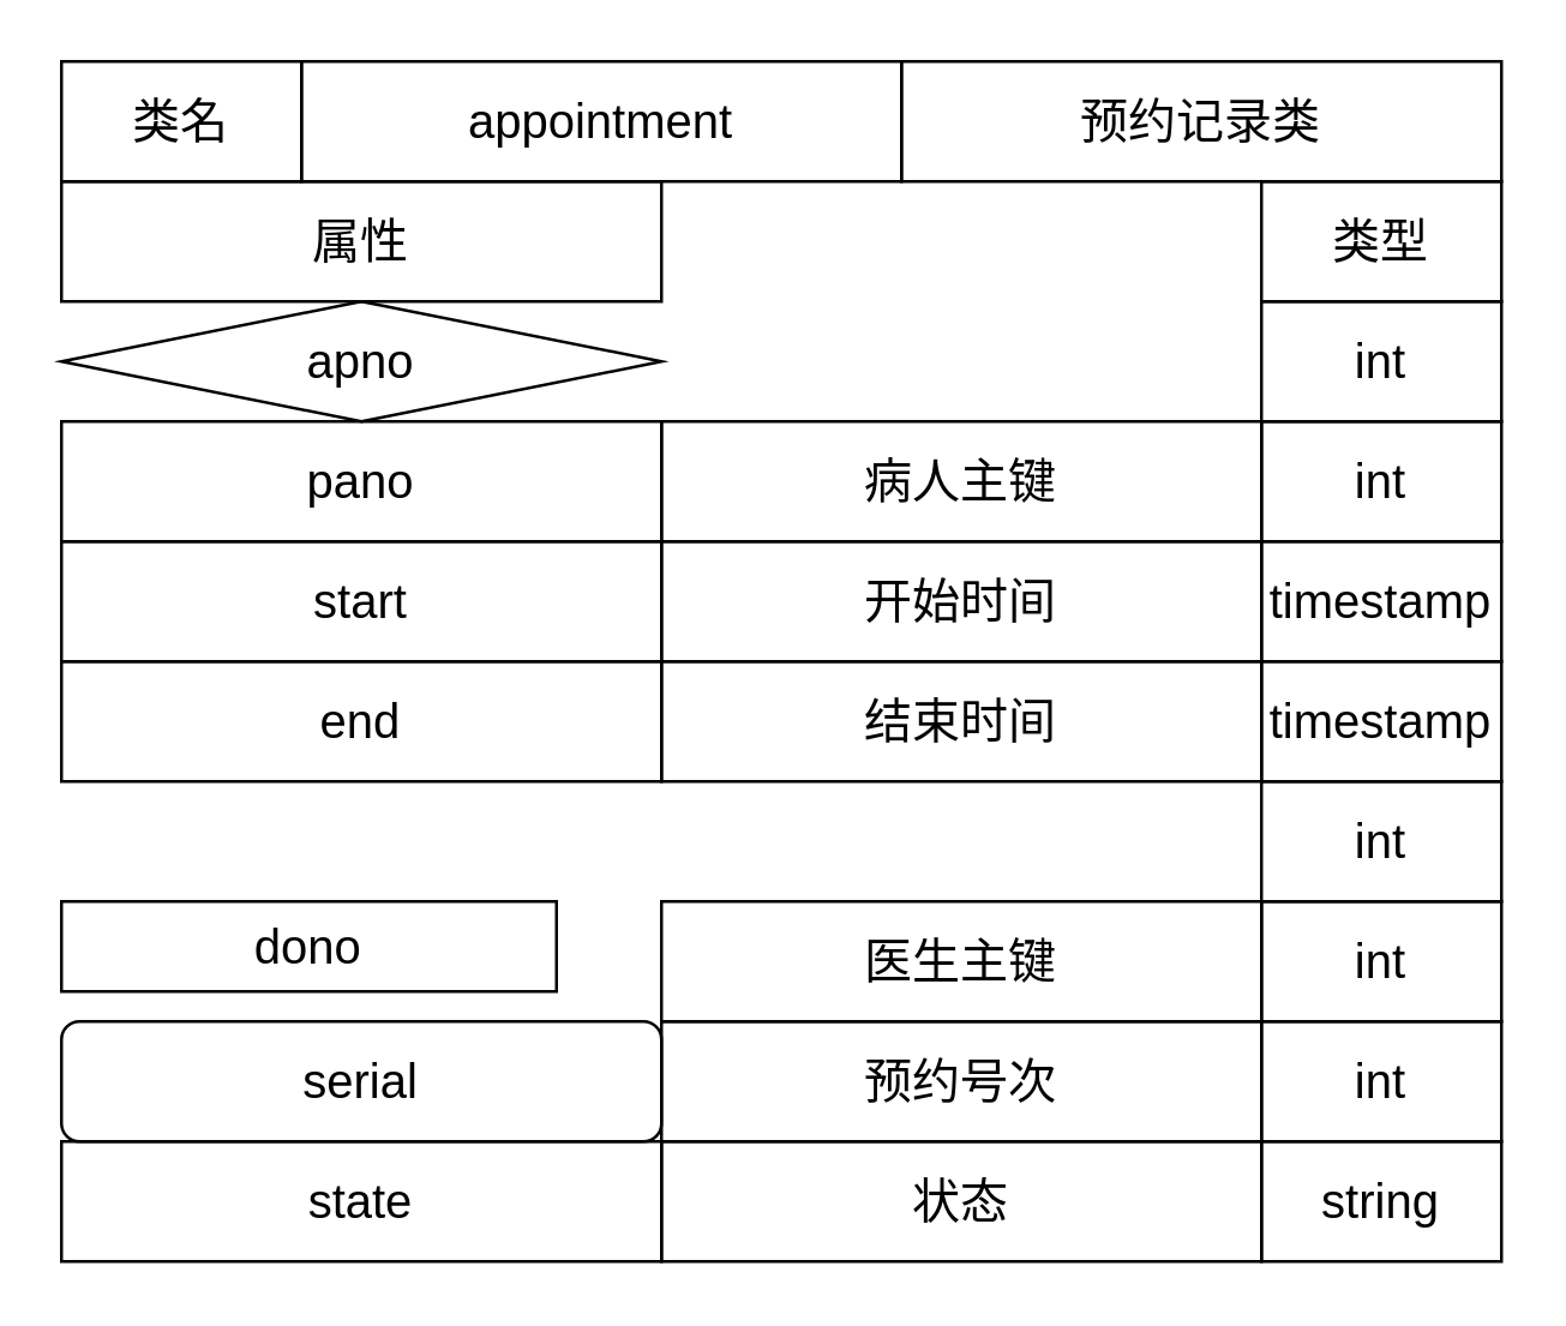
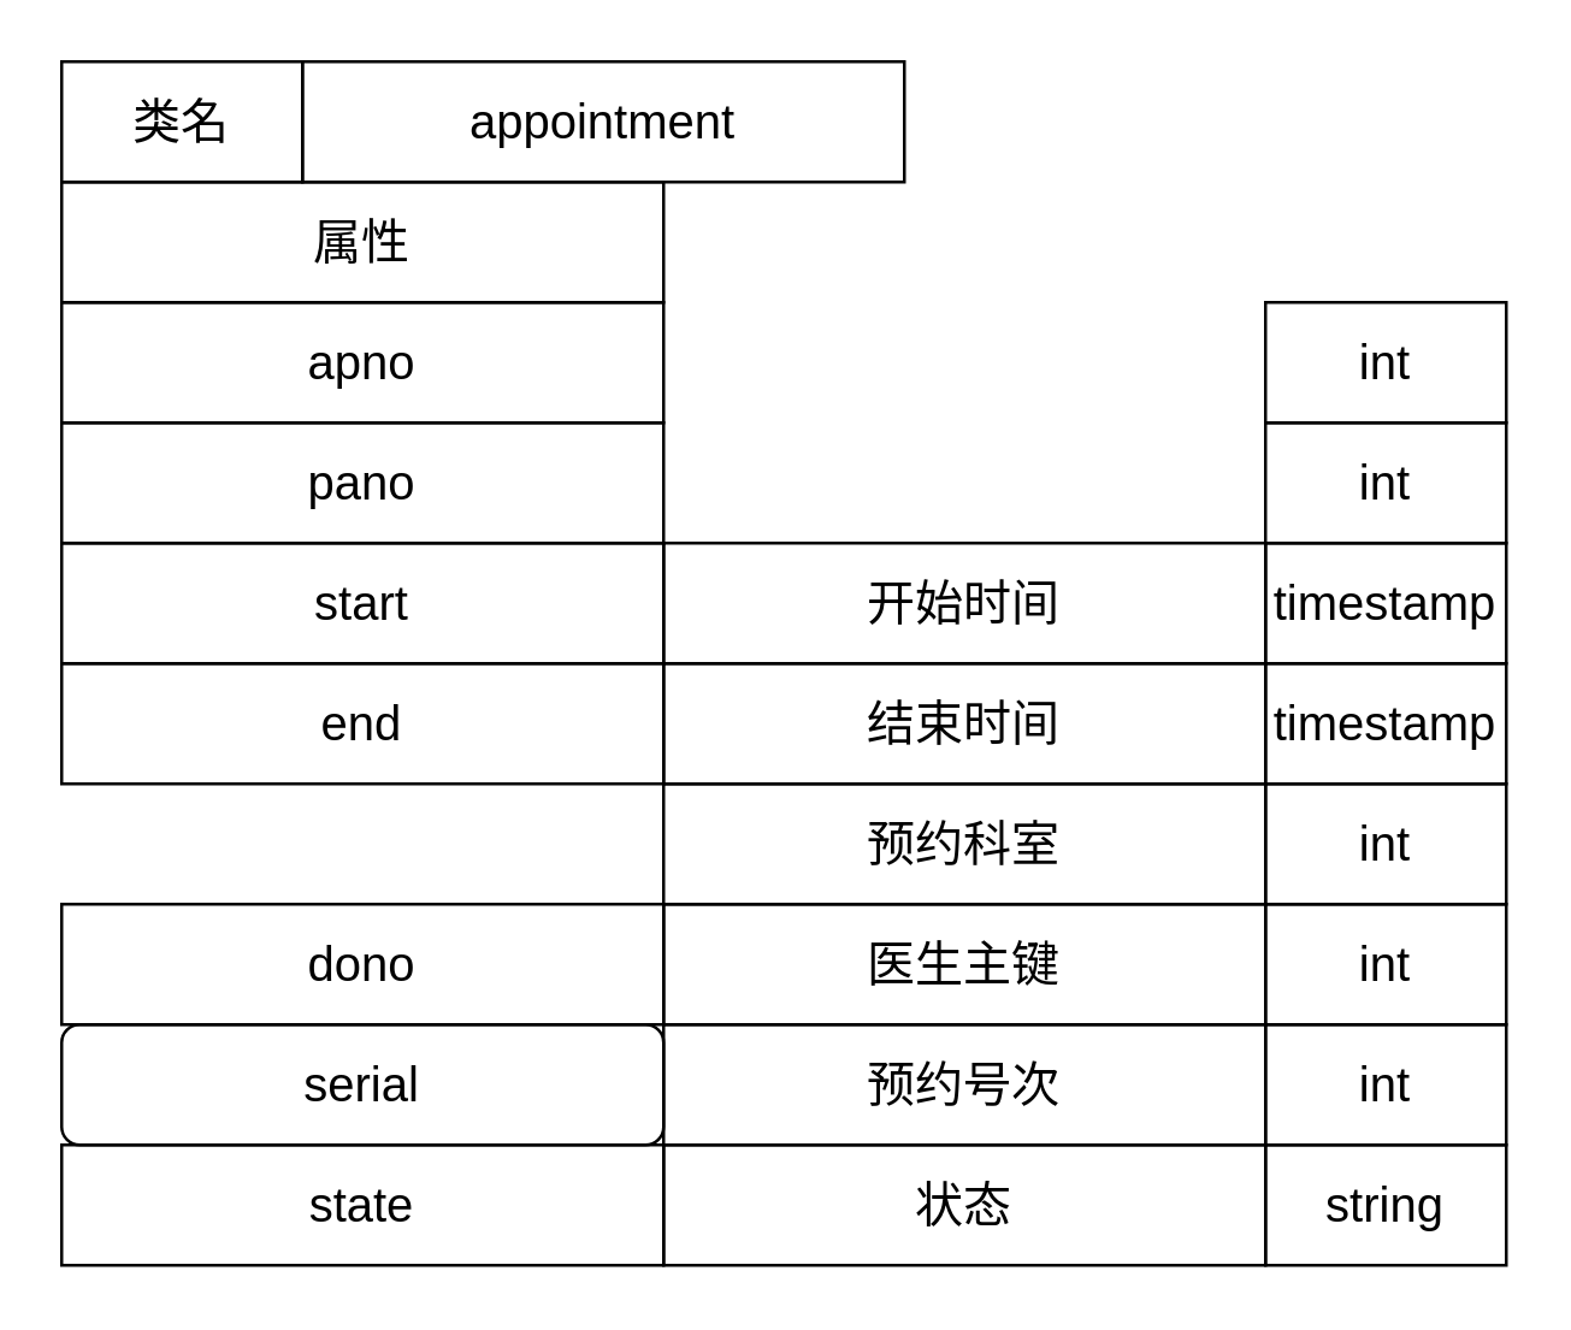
- <mxCell id="4" value="&lt;span style=&quot;font-size: 16px;&quot;&gt;预约记录类&lt;/span&gt;" style="rounded=0;whiteSpace=wrap;html=1;fillColor=none;" parent="1" vertex="1"><mxGeometry x="300" y="20" width="200" height="40" as="geometry" /></mxCell>
- <mxCell id="6" value="&lt;font style=&quot;font-size: 16px;&quot;&gt;类型&lt;/font&gt;" style="rounded=0;whiteSpace=wrap;html=1;fillColor=none;" parent="1" vertex="1"><mxGeometry x="420" y="60" width="80" height="40" as="geometry" /></mxCell>
- <mxCell id="7" value="&lt;font style=&quot;font-size: 16px;&quot;&gt;apno&lt;/font&gt;" style="rhombus;whiteSpace=wrap;html=1;fillColor=none;" parent="1" vertex="1"><mxGeometry x="20" y="100" width="200" height="40" as="geometry" /></mxCell>
+ <mxCell id="7" value="&lt;font style=&quot;font-size: 16px;&quot;&gt;apno&lt;/font&gt;" style="rounded=0;whiteSpace=wrap;html=1;fillColor=none;" parent="1" vertex="1"><mxGeometry x="20" y="100" width="200" height="40" as="geometry" /></mxCell>
- <mxCell id="21" value="&lt;span style=&quot;font-size: 16px;&quot;&gt;病人主键&lt;/span&gt;" style="rounded=0;whiteSpace=wrap;html=1;fillColor=none;" parent="1" vertex="1"><mxGeometry x="220" y="140" width="200" height="40" as="geometry" /></mxCell>
+ <mxCell id="12" value="&lt;span style=&quot;font-size: 16px;&quot;&gt;预约科室&lt;/span&gt;" style="rounded=0;whiteSpace=wrap;html=1;fillColor=none;" parent="1" vertex="1"><mxGeometry x="220" y="260" width="200" height="40" as="geometry" /></mxCell>
- <mxCell id="23" value="&lt;span style=&quot;font-size: 16px;&quot;&gt;dono&lt;/span&gt;" style="rounded=0;whiteSpace=wrap;html=1;fillColor=none;" parent="1" vertex="1"><mxGeometry x="20" y="300" width="165" height="30" as="geometry" /></mxCell>
+ <mxCell id="23" value="&lt;span style=&quot;font-size: 16px;&quot;&gt;dono&lt;/span&gt;" style="rounded=0;whiteSpace=wrap;html=1;fillColor=none;" parent="1" vertex="1"><mxGeometry x="20" y="300" width="200" height="40" as="geometry" /></mxCell>
